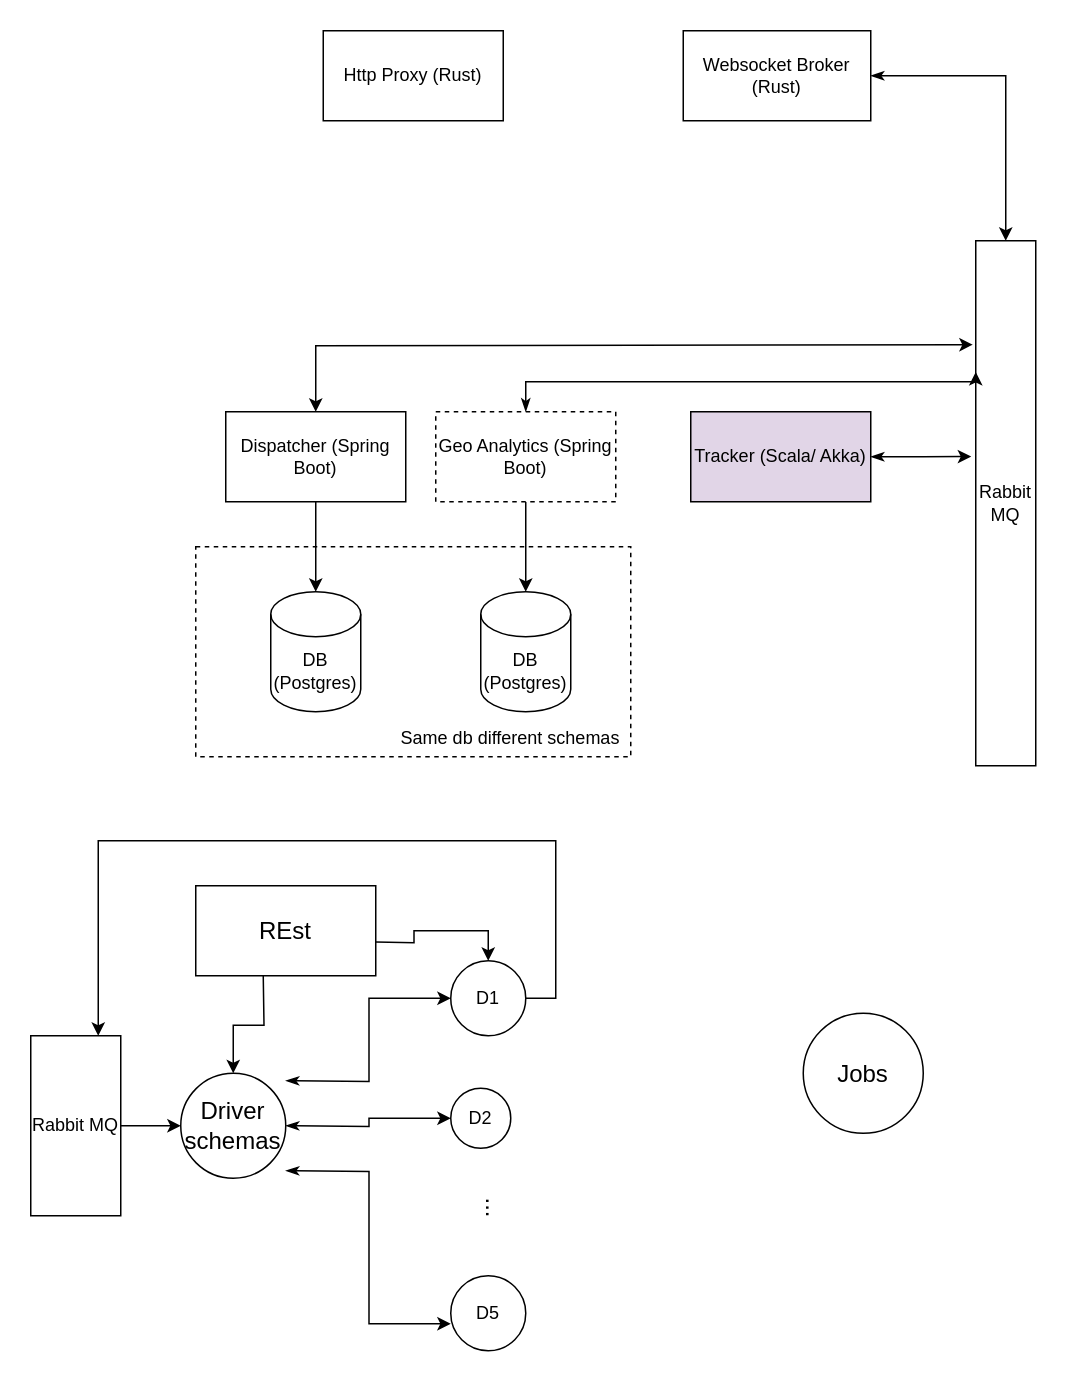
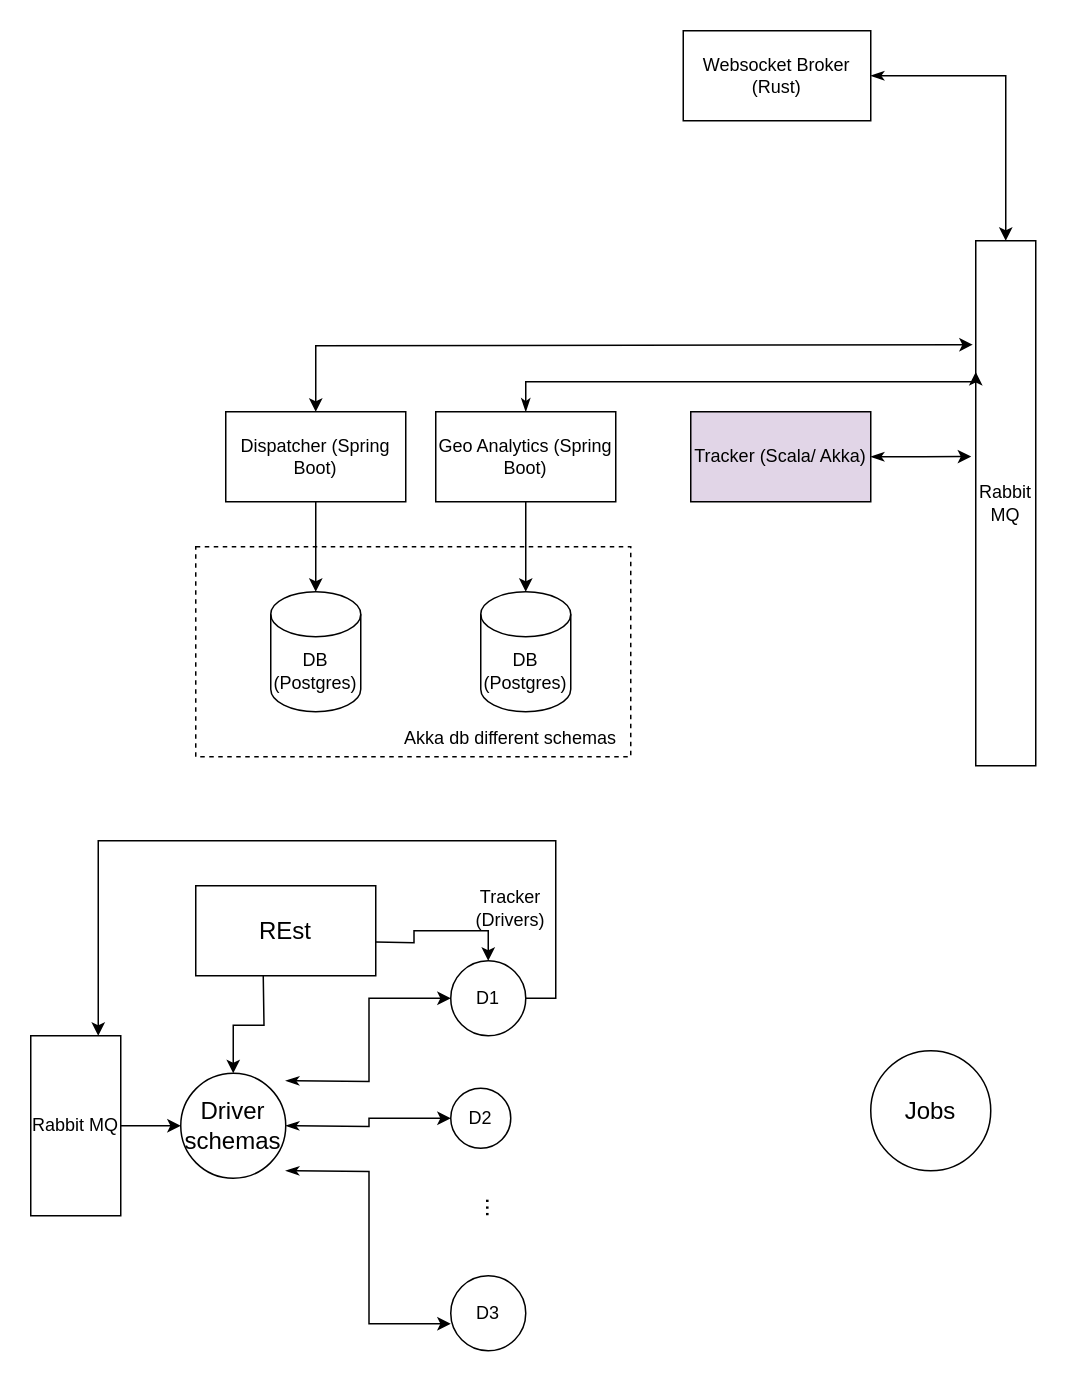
- <mxCell id="3" value="Http Proxy (Rust)" style="rounded=0;whiteSpace=wrap;html=1;" parent="1" vertex="1"><mxGeometry x="215" y="20" width="120" height="60" as="geometry" /></mxCell>
- <mxCell id="13" value="Geo Analytics (Spring Boot)" style="rounded=0;whiteSpace=wrap;html=1;dashed=1;" parent="1" vertex="1"><mxGeometry x="290" y="274" width="120" height="60" as="geometry" /></mxCell>
+ <mxCell id="13" value="Geo Analytics (Spring Boot)" style="rounded=0;whiteSpace=wrap;html=1;" parent="1" vertex="1"><mxGeometry x="290" y="274" width="120" height="60" as="geometry" /></mxCell>
- <mxCell id="15" value="&lt;div&gt;Same db different schemas&lt;/div&gt;&lt;div&gt;&lt;br&gt;&lt;/div&gt;" style="text;html=1;strokeColor=none;fillColor=none;align=center;verticalAlign=middle;whiteSpace=wrap;rounded=0;dashed=1;" parent="1" vertex="1"><mxGeometry x="260" y="484" width="160" height="30" as="geometry" /></mxCell>
+ <mxCell id="15" value="&lt;div&gt;Akka db different schemas&lt;/div&gt;&lt;div&gt;&lt;br&gt;&lt;/div&gt;" style="text;html=1;strokeColor=none;fillColor=none;align=center;verticalAlign=middle;whiteSpace=wrap;rounded=0;dashed=1;" parent="1" vertex="1"><mxGeometry x="260" y="484" width="160" height="30" as="geometry" /></mxCell>
+ <mxCell id="18" value="&lt;div&gt;Tracker (Drivers)&lt;/div&gt;" style="text;html=1;strokeColor=none;fillColor=none;align=center;verticalAlign=middle;whiteSpace=wrap;rounded=0;" parent="1" vertex="1"><mxGeometry x="310" y="590" width="60" height="30" as="geometry" /></mxCell>
- <mxCell id="29" value="Jobs" style="ellipse;whiteSpace=wrap;html=1;aspect=fixed;fontSize=16;fillColor=none;" parent="1" vertex="1"><mxGeometry x="535" y="675" width="80" height="80" as="geometry" /></mxCell>
+ <mxCell id="29" value="Jobs" style="ellipse;whiteSpace=wrap;html=1;aspect=fixed;fontSize=16;fillColor=none;" parent="1" vertex="1"><mxGeometry x="580" y="700" width="80" height="80" as="geometry" /></mxCell>
- <mxCell id="27" value="D5" style="ellipse;whiteSpace=wrap;html=1;aspect=fixed;fillColor=none;" parent="1" vertex="1"><mxGeometry x="300" y="850" width="50" height="50" as="geometry" /></mxCell>
+ <mxCell id="27" value="D3" style="ellipse;whiteSpace=wrap;html=1;aspect=fixed;fillColor=none;" parent="1" vertex="1"><mxGeometry x="300" y="850" width="50" height="50" as="geometry" /></mxCell>
